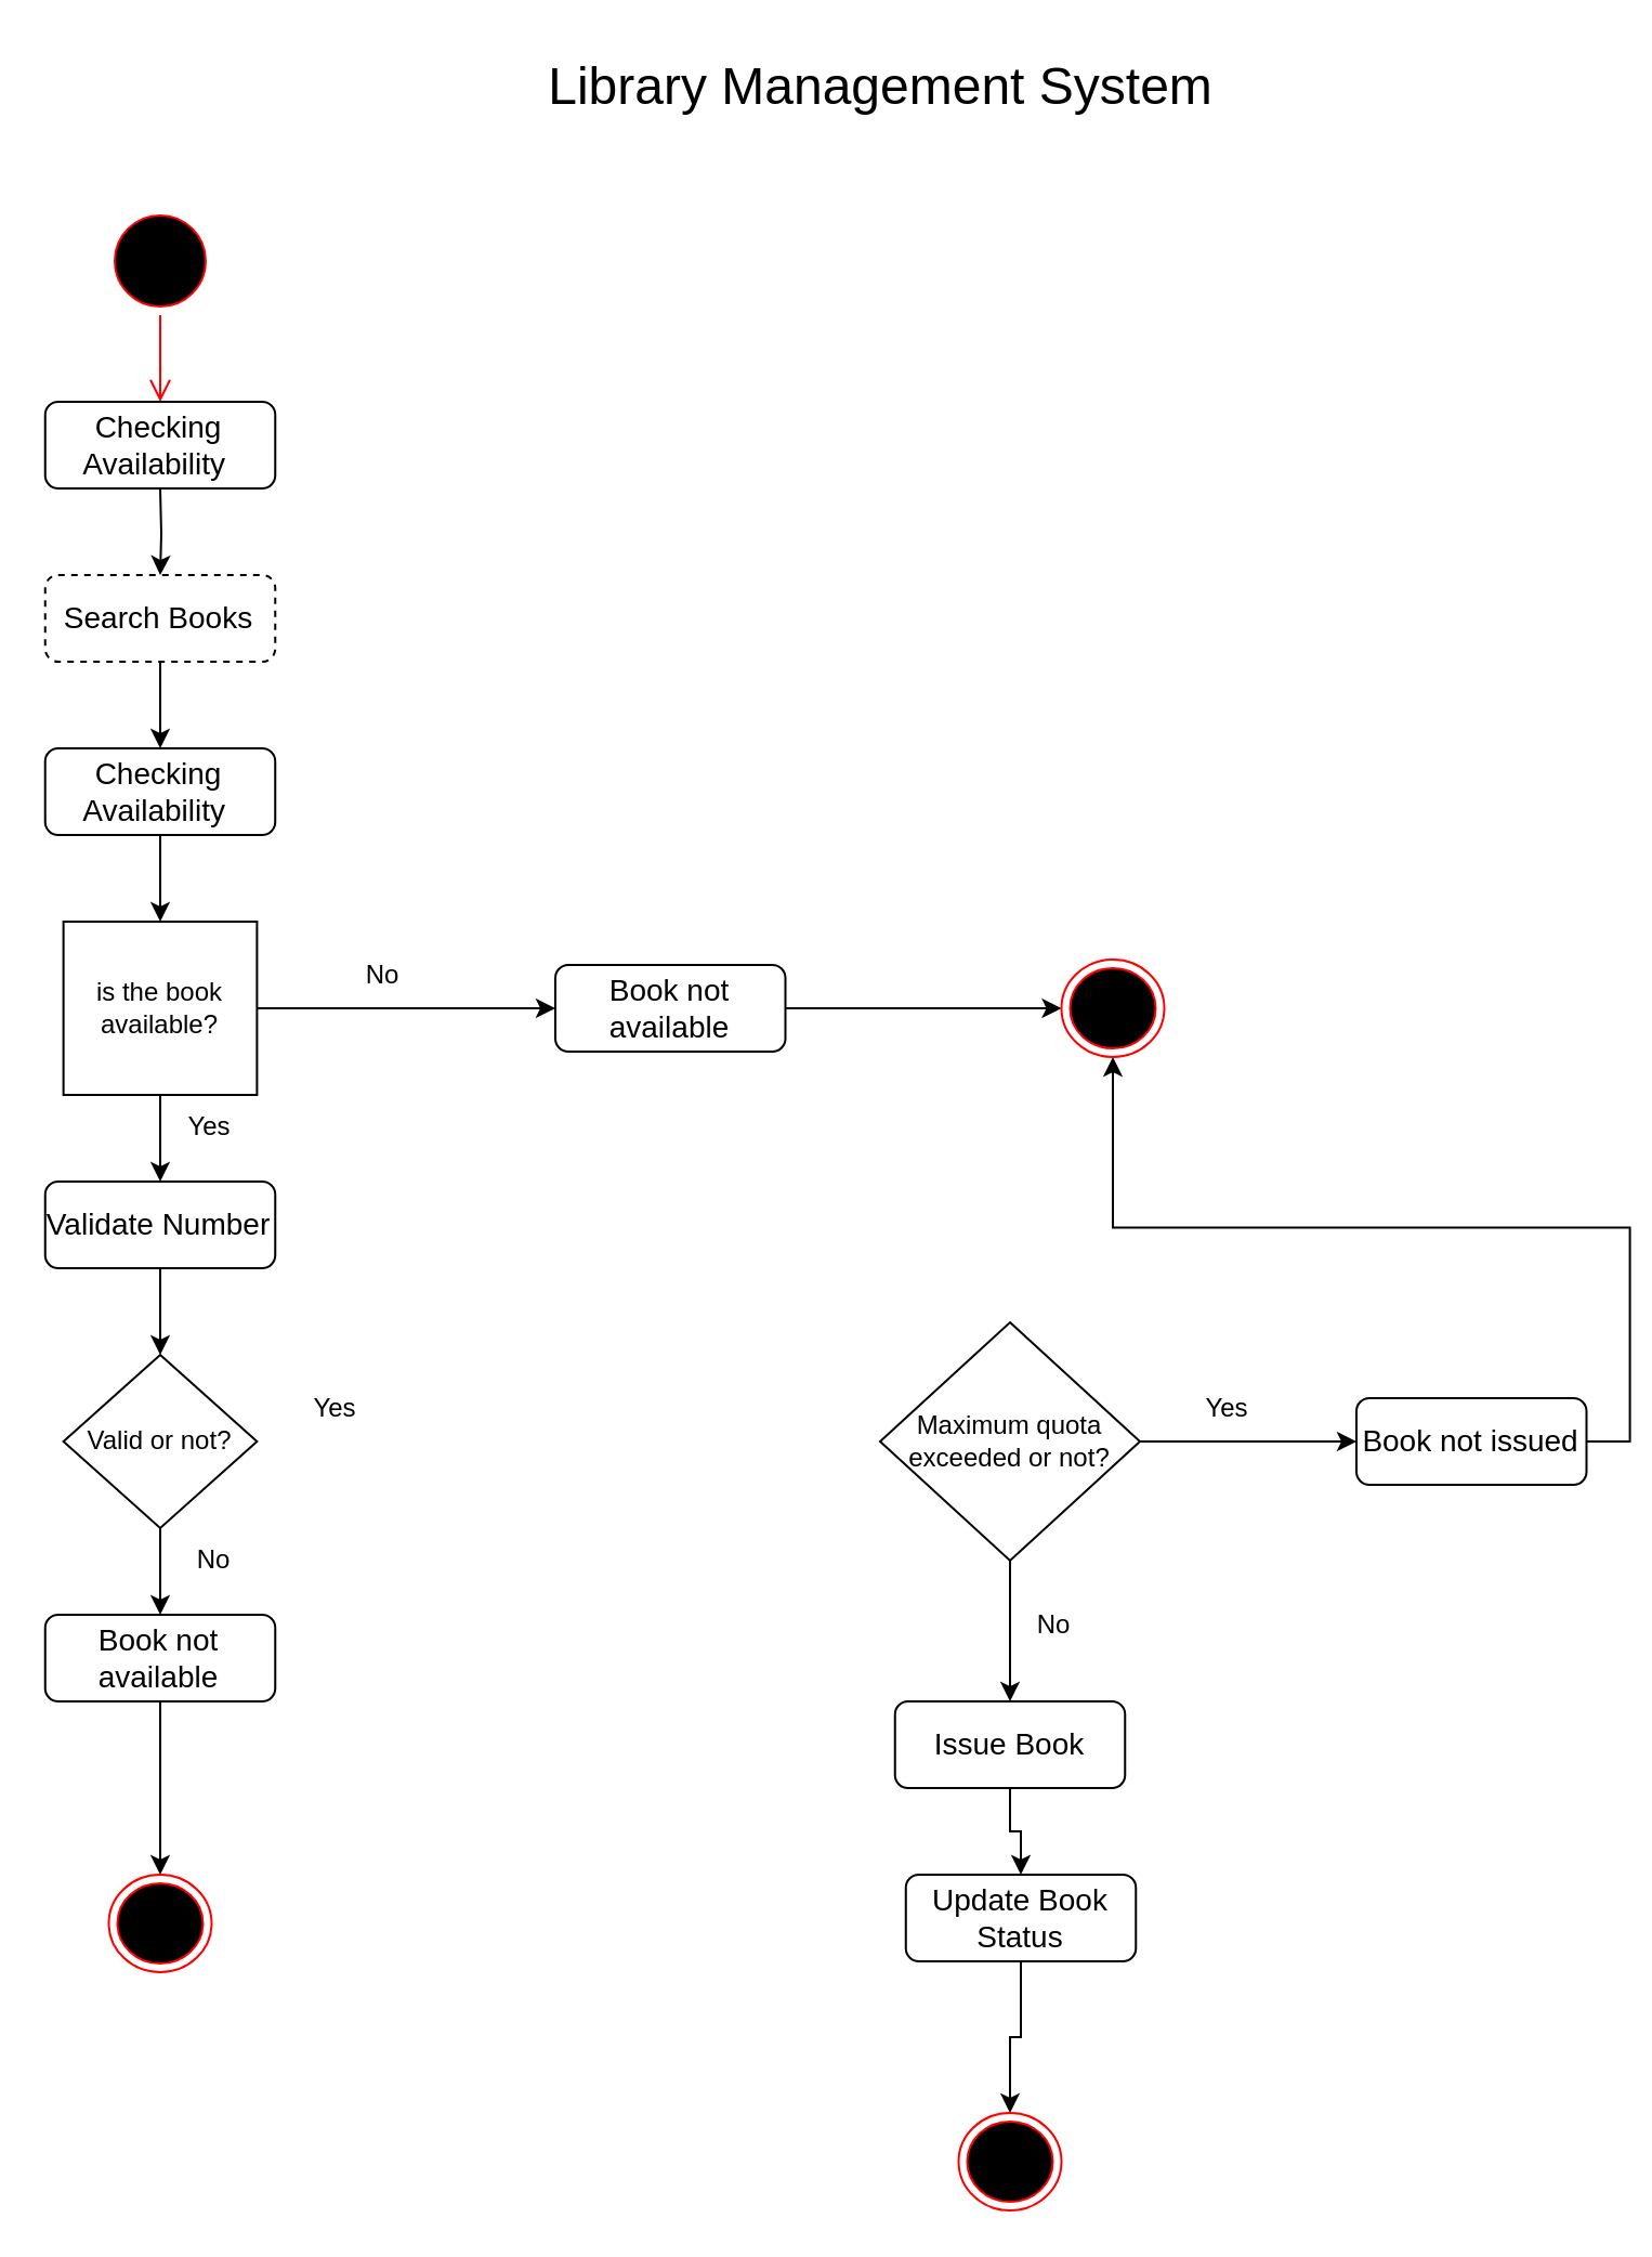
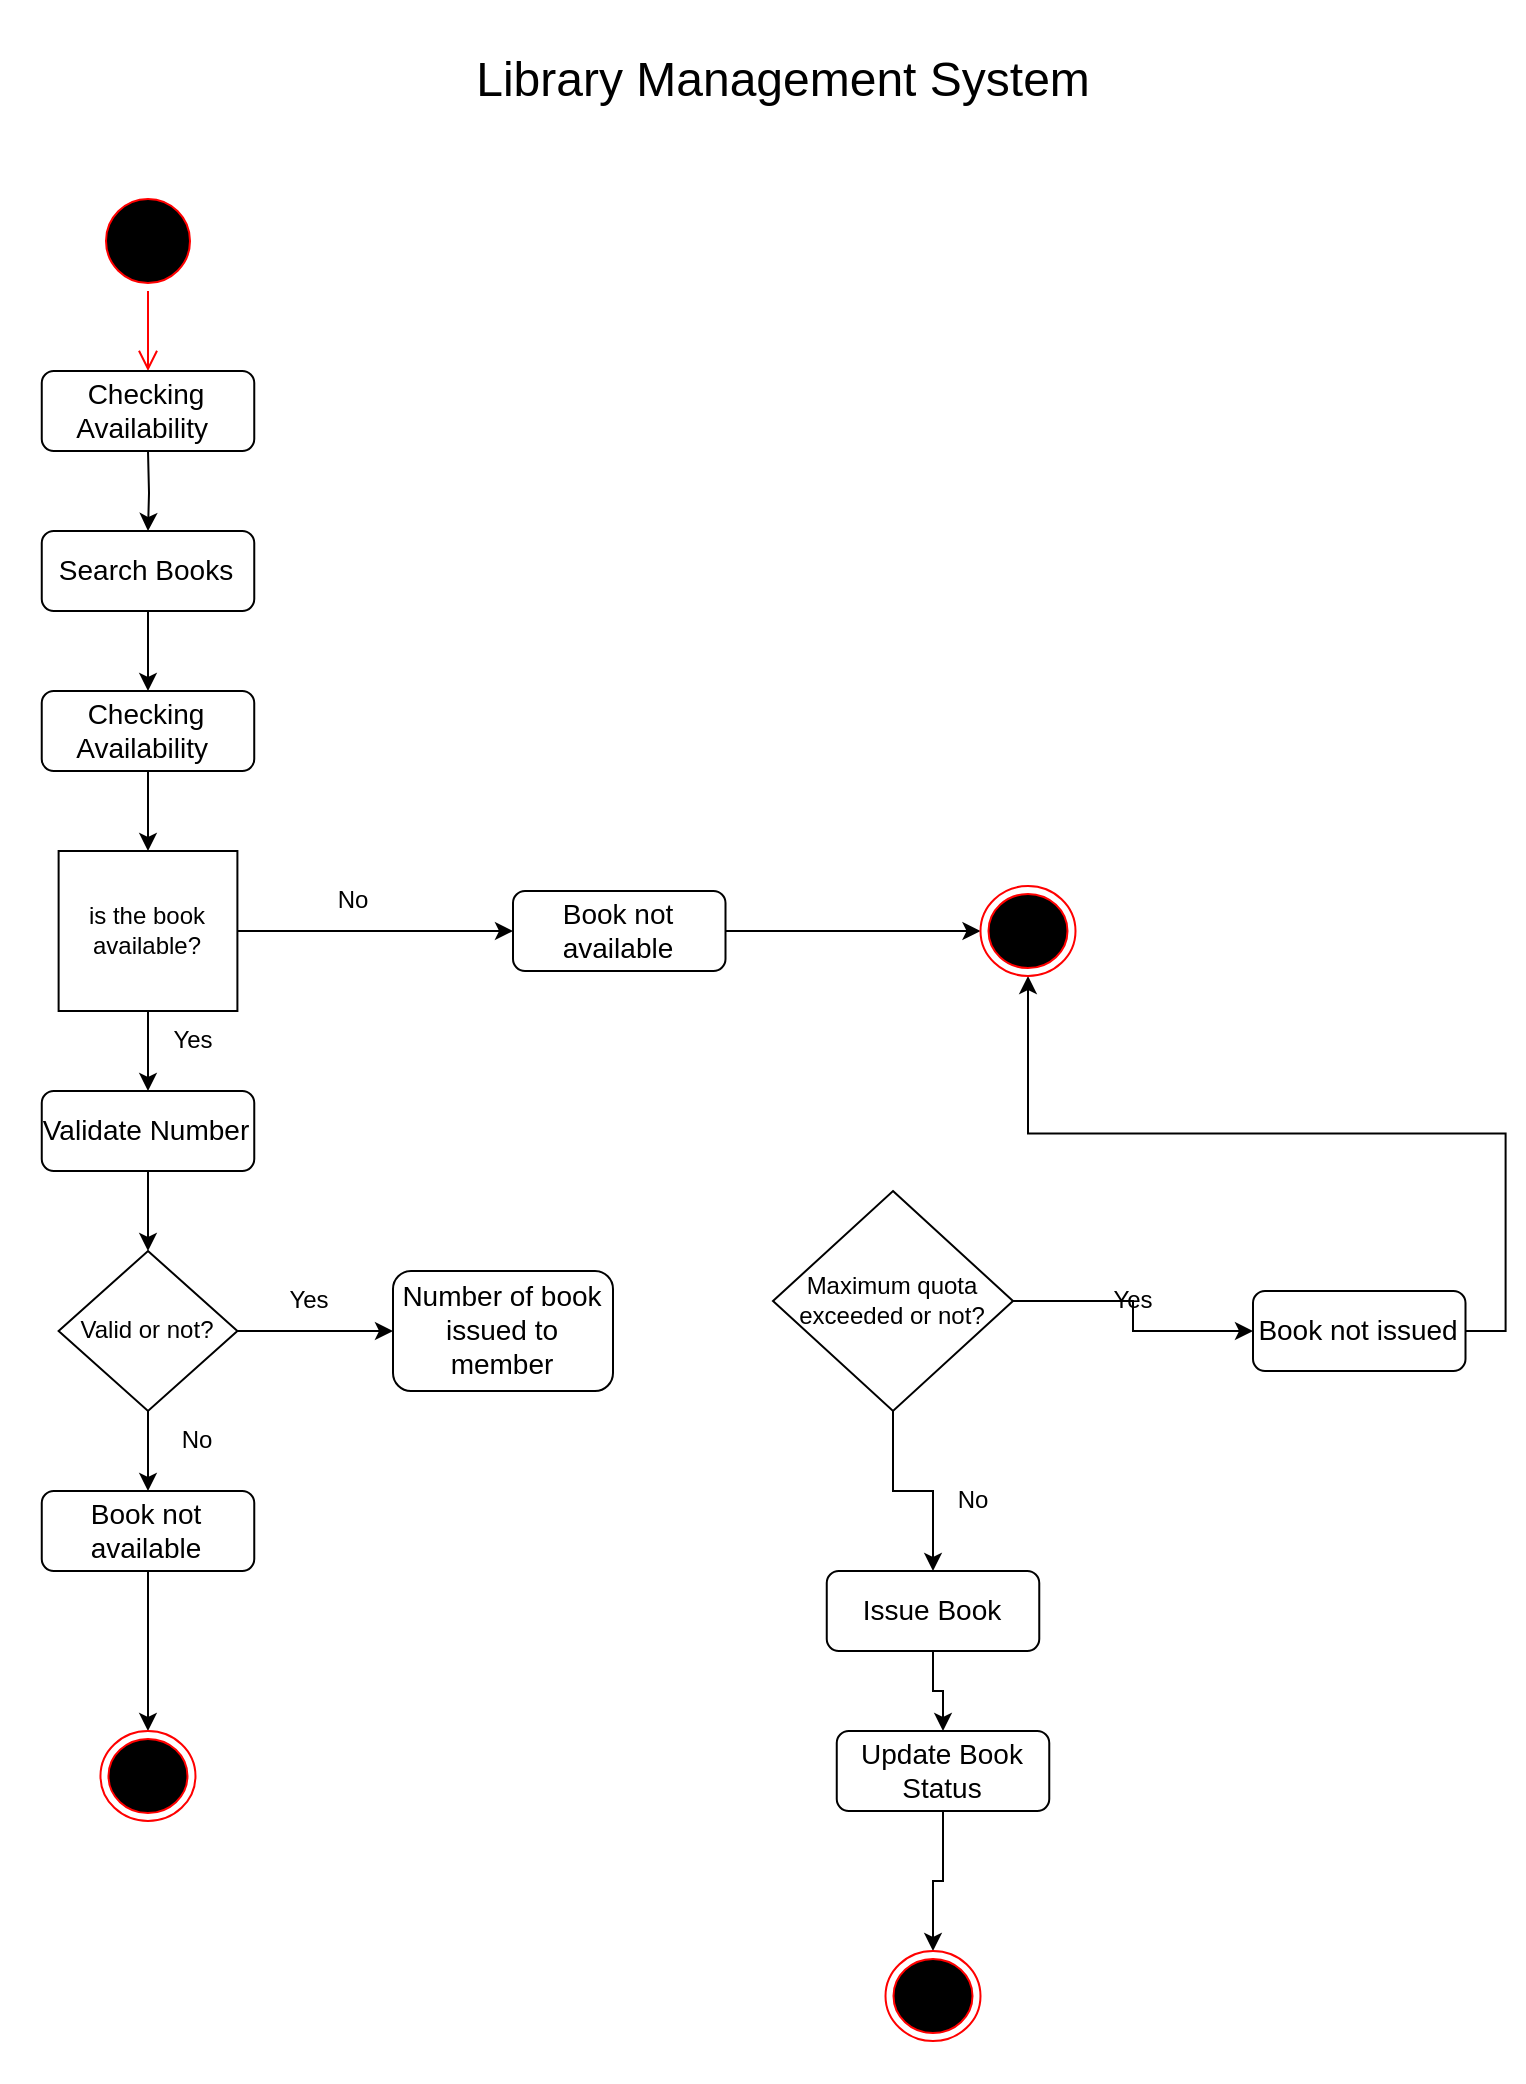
- <mxCell id="38" value="&lt;font style=&quot;font-size: 24px;&quot;&gt;Library Management System&lt;/font&gt;" style="text;html=1;align=center;verticalAlign=middle;resizable=0;points=[];autosize=1;strokeColor=none;fillColor=none;" vertex="1" parent="1"><mxGeometry x="241" y="20" width="330" height="40" as="geometry" /></mxCell>
+ <mxCell id="38" value="&lt;font style=&quot;font-size: 24px;&quot;&gt;Library Management System&lt;/font&gt;" style="text;html=1;align=center;verticalAlign=middle;resizable=0;points=[];autosize=1;strokeColor=none;fillColor=none;" vertex="1" parent="1"><mxGeometry x="226" y="20" width="330" height="40" as="geometry" /></mxCell>
- <mxCell id="6" value="&lt;font style=&quot;font-size: 14px;&quot;&gt;Search Books&lt;/font&gt;" style="rounded=1;whiteSpace=wrap;html=1;dashed=1;" vertex="1" parent="1"><mxGeometry x="20.38" y="265" width="106.25" height="40" as="geometry" /></mxCell>
+ <mxCell id="6" value="&lt;font style=&quot;font-size: 14px;&quot;&gt;Search Books&lt;/font&gt;" style="rounded=1;whiteSpace=wrap;html=1;" vertex="1" parent="1"><mxGeometry x="20.38" y="265" width="106.25" height="40" as="geometry" /></mxCell>
+ <mxCell id="20" style="edgeStyle=orthogonalEdgeStyle;rounded=0;orthogonalLoop=1;jettySize=auto;html=1;exitX=1;exitY=0.5;exitDx=0;exitDy=0;entryX=0;entryY=0.5;entryDx=0;entryDy=0;" edge="1" parent="1" source="21" target="25"><mxGeometry relative="1" as="geometry" /></mxCell>
+ <mxCell id="25" value="&lt;font style=&quot;font-size: 14px;&quot;&gt;Number of book issued to member&lt;/font&gt;" style="rounded=1;whiteSpace=wrap;html=1;" vertex="1" parent="1"><mxGeometry x="196" y="635" width="110" height="60" as="geometry" /></mxCell>
- <mxCell id="29" value="Maximum quota exceeded or not?" style="rhombus;whiteSpace=wrap;html=1;" vertex="1" parent="1"><mxGeometry x="406" y="610" width="120" height="110" as="geometry" /></mxCell>
+ <mxCell id="29" value="Maximum quota exceeded or not?" style="rhombus;whiteSpace=wrap;html=1;" vertex="1" parent="1"><mxGeometry x="386" y="595" width="120" height="110" as="geometry" /></mxCell>
